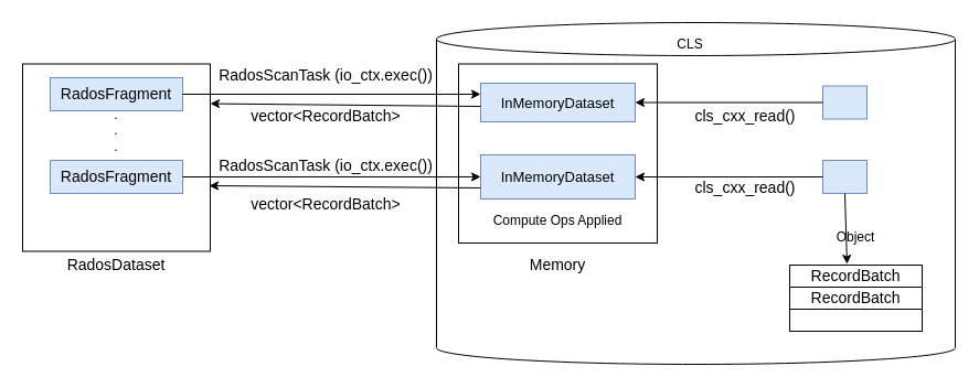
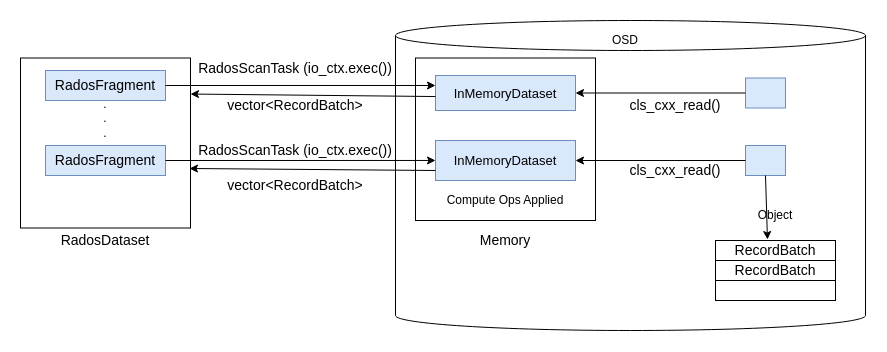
- <mxCell id="16" value="CLS" style="text;html=1;strokeColor=none;fillColor=none;align=center;verticalAlign=middle;whiteSpace=wrap;rounded=0;" vertex="1" parent="1"><mxGeometry x="605" y="30" width="40" height="20" as="geometry" /></mxCell>
+ <mxCell id="16" value="OSD" style="text;html=1;strokeColor=none;fillColor=none;align=center;verticalAlign=middle;whiteSpace=wrap;rounded=0;" vertex="1" parent="1"><mxGeometry x="605" y="30" width="40" height="20" as="geometry" /></mxCell>
